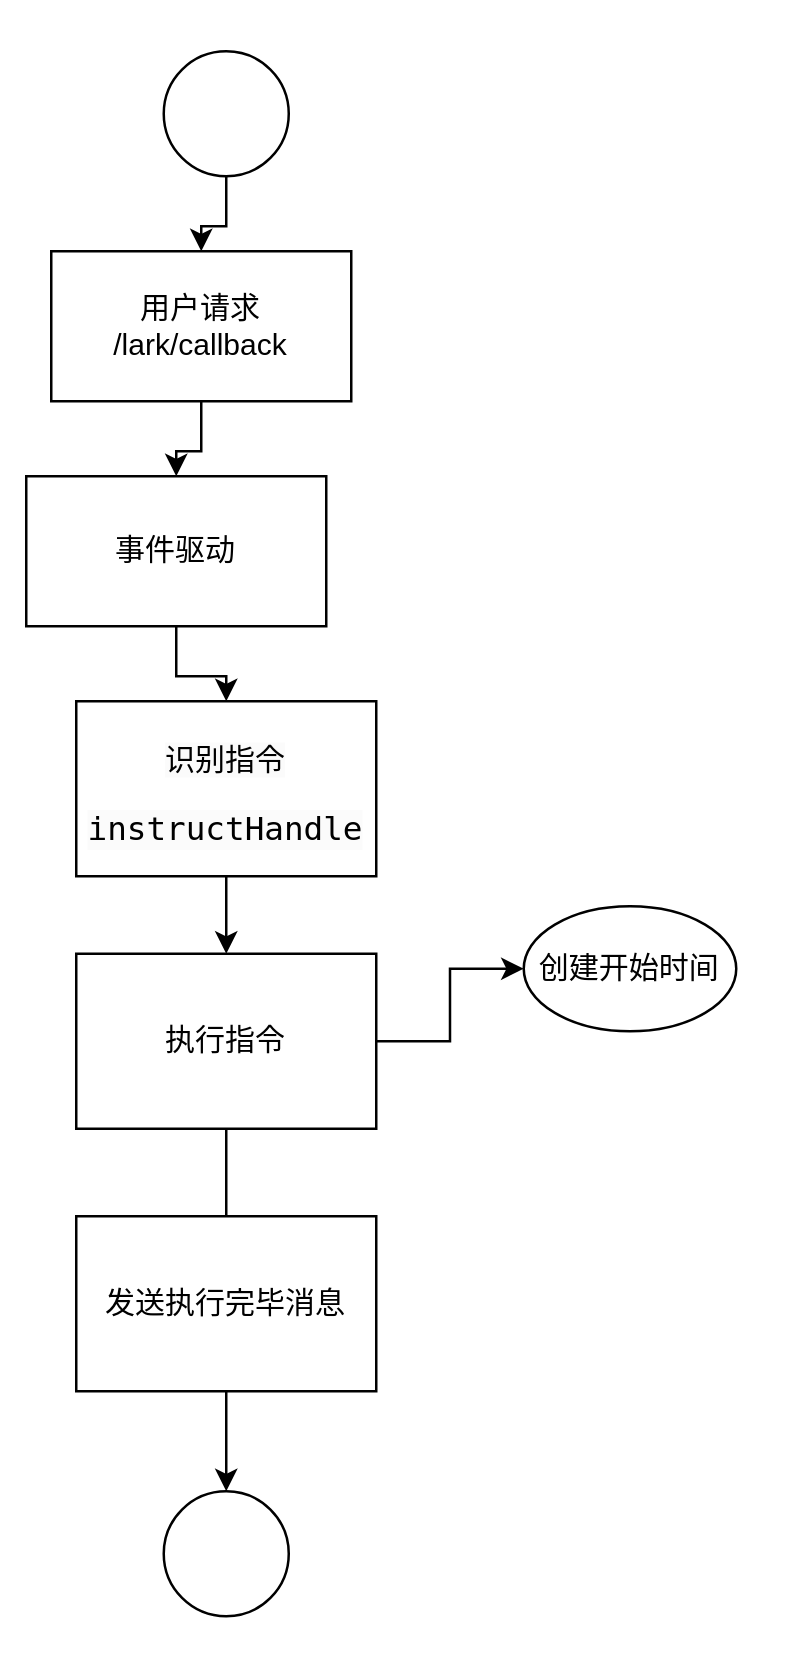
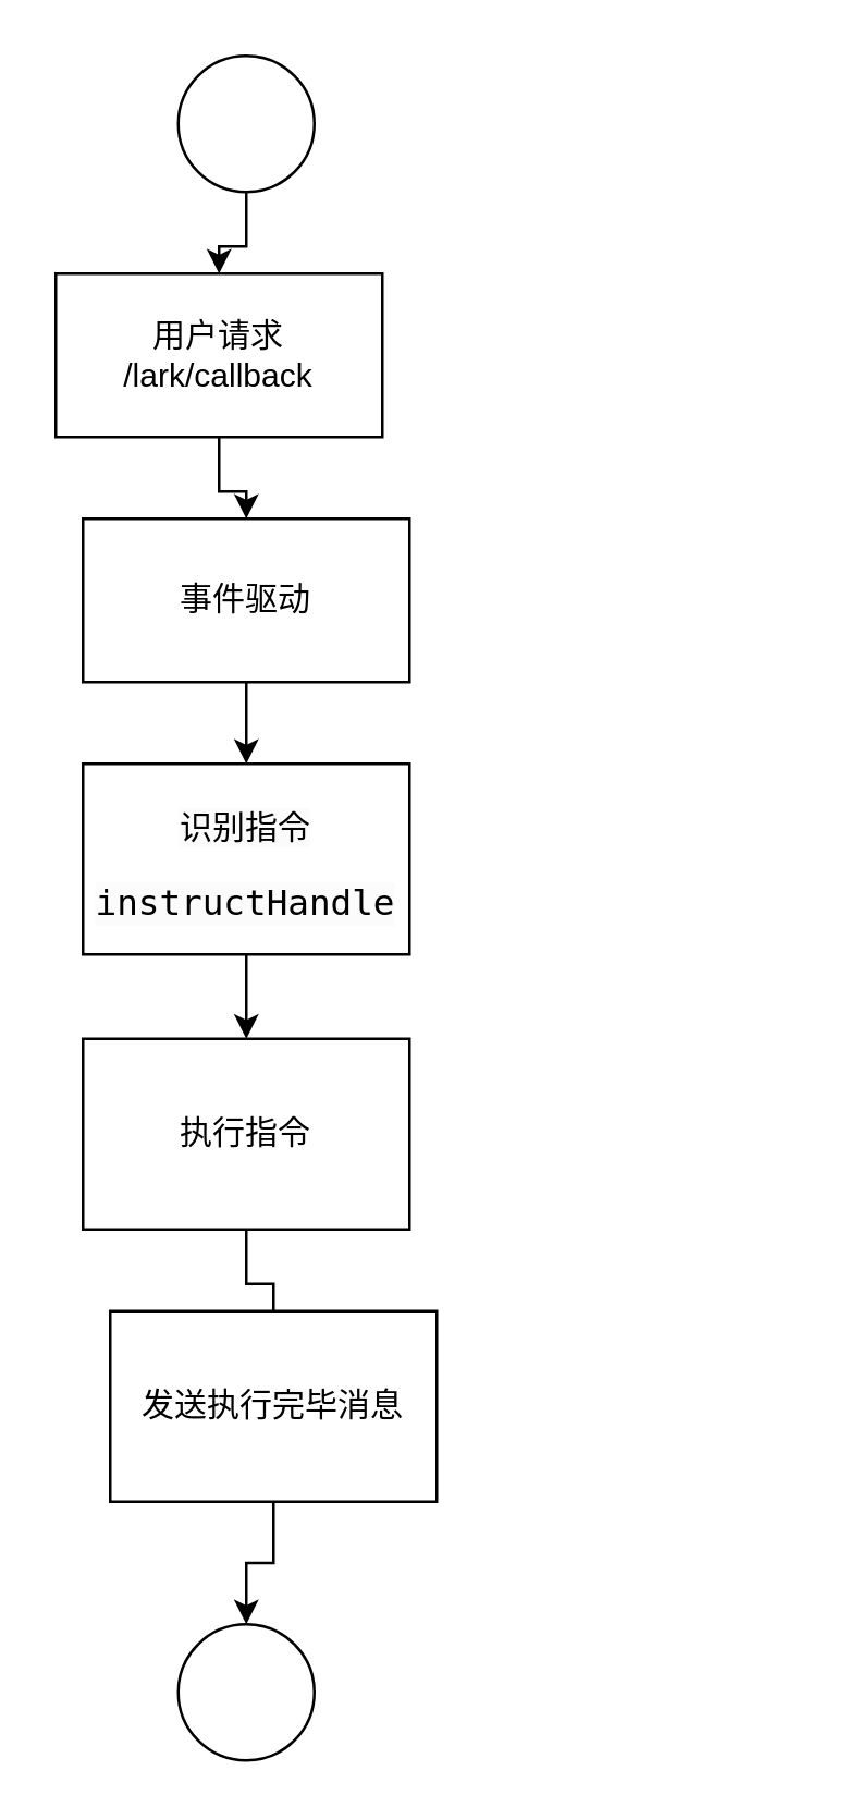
- <mxCell id="6" value="事件驱动" style="rounded=0;whiteSpace=wrap;html=1;" vertex="1" parent="1"><mxGeometry x="10" y="190" width="120" height="60" as="geometry" /></mxCell>
+ <mxCell id="6" value="事件驱动" style="rounded=0;whiteSpace=wrap;html=1;" vertex="1" parent="1"><mxGeometry x="30" y="190" width="120" height="60" as="geometry" /></mxCell>
- <mxCell id="17" value="创建开始时间" style="ellipse;whiteSpace=wrap;html=1;" vertex="1" parent="1"><mxGeometry x="209" y="362" width="85" height="50" as="geometry" /></mxCell>
- <mxCell id="15" style="edgeStyle=orthogonalEdgeStyle;rounded=0;orthogonalLoop=1;jettySize=auto;html=1;entryX=0;entryY=0.5;entryDx=0;entryDy=0;" edge="1" parent="1" source="16" target="17"><mxGeometry relative="1" as="geometry" /></mxCell>
- <mxCell id="11" value="发送执行完毕消息" style="rounded=0;whiteSpace=wrap;html=1;" vertex="1" parent="1"><mxGeometry x="30" y="486" width="120" height="70" as="geometry" /></mxCell>
+ <mxCell id="11" value="发送执行完毕消息" style="rounded=0;whiteSpace=wrap;html=1;" vertex="1" parent="1"><mxGeometry x="40" y="481" width="120" height="70" as="geometry" /></mxCell>
